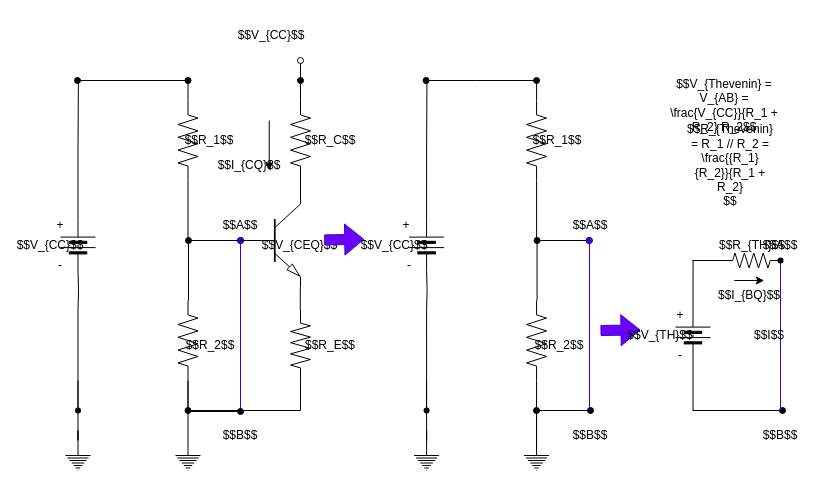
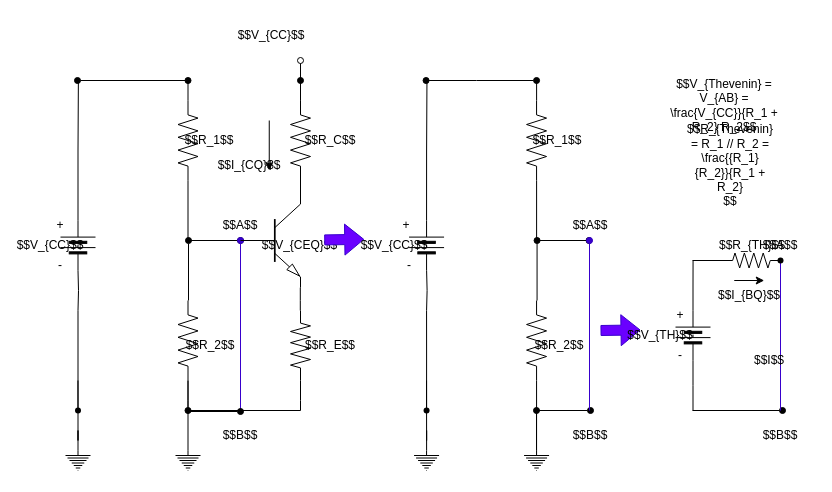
- <mxCell id="88" value="$$I$$" style="text;html=1;strokeColor=none;fillColor=none;align=center;verticalAlign=middle;whiteSpace=wrap;rounded=0;" vertex="1" parent="1"><mxGeometry x="738.76" y="320" width="60" height="30" as="geometry" /></mxCell>
+ <mxCell id="88" value="$$I$$" style="text;html=1;strokeColor=none;fillColor=none;align=center;verticalAlign=middle;whiteSpace=wrap;rounded=0;" vertex="1" parent="1"><mxGeometry x="738.76" y="345" width="60" height="30" as="geometry" /></mxCell>
